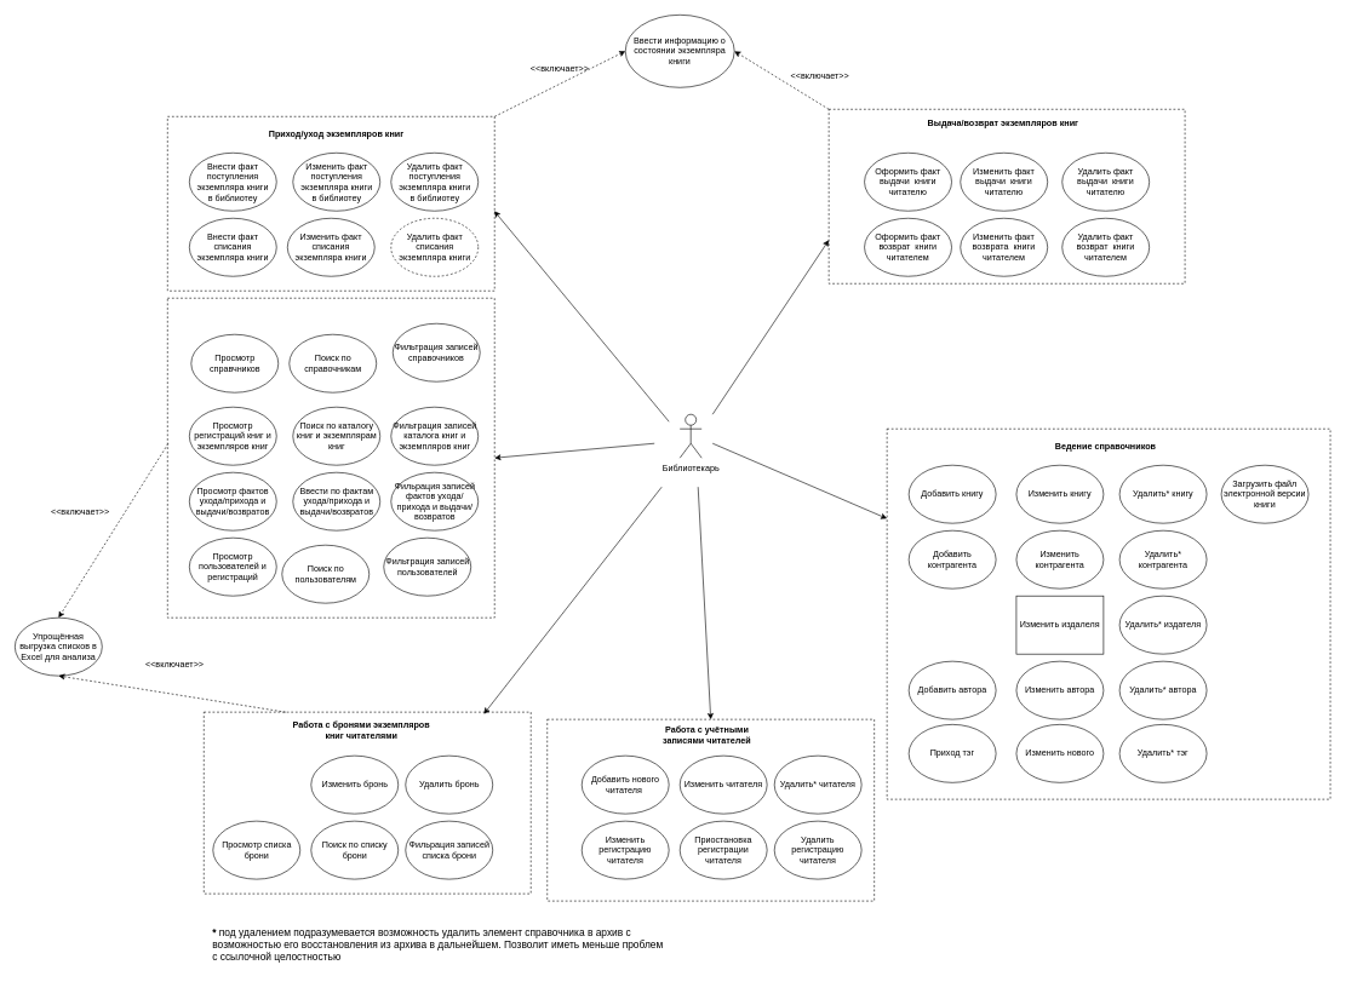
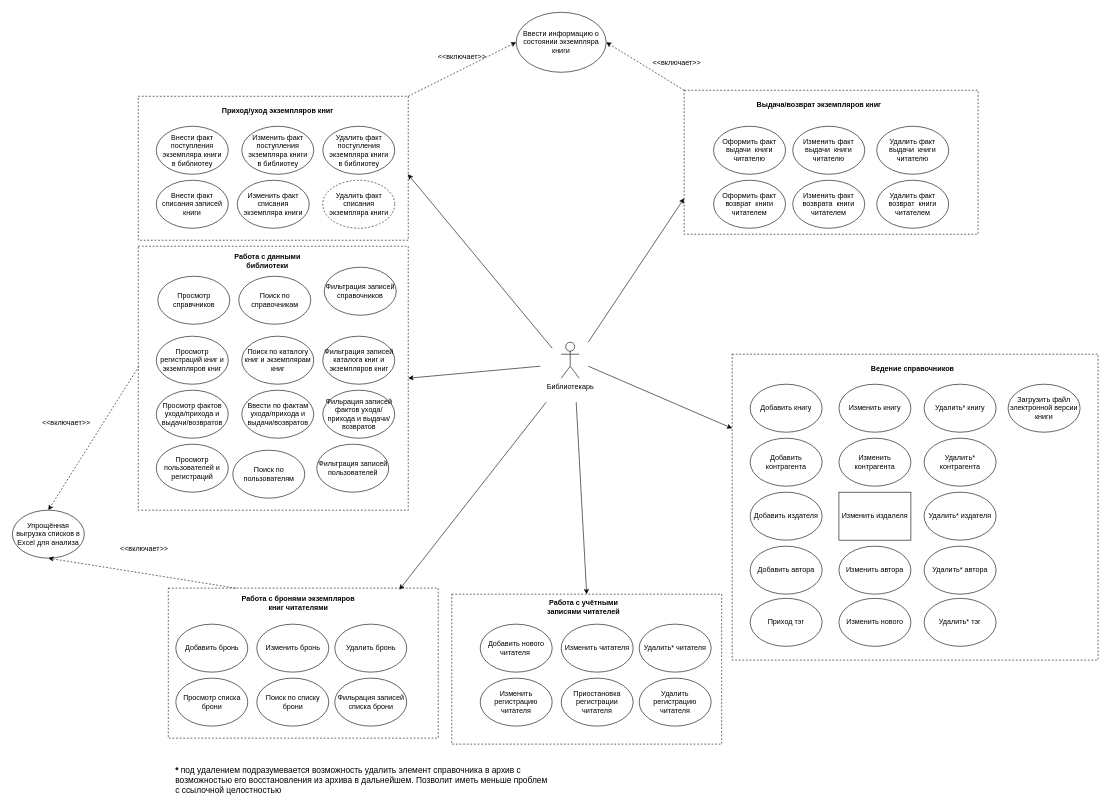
- <mxCell id="44" value="Выдача/возврат экземпляров книг" style="text;html=1;align=center;verticalAlign=middle;whiteSpace=wrap;rounded=0;fontStyle=1" parent="1" vertex="1"><mxGeometry x="1265" y="155" width="230" height="30" as="geometry" /></mxCell>
+ <mxCell id="44" value="Выдача/возврат экземпляров книг" style="text;html=1;align=center;verticalAlign=middle;whiteSpace=wrap;rounded=0;fontStyle=1" parent="1" vertex="1"><mxGeometry x="1250" y="160" width="230" height="30" as="geometry" /></mxCell>
- <mxCell id="8" value="Внести факт списания экземпляра книги" style="ellipse;whiteSpace=wrap;html=1;" parent="1" vertex="1"><mxGeometry x="260" y="300" width="120" height="80" as="geometry" /></mxCell>
+ <mxCell id="8" value="Внести факт списания записей книги" style="ellipse;whiteSpace=wrap;html=1;" parent="1" vertex="1"><mxGeometry x="260" y="300" width="120" height="80" as="geometry" /></mxCell>
+ <mxCell id="61" value="Работа с данными библиотеки" style="text;html=1;align=center;verticalAlign=middle;whiteSpace=wrap;rounded=0;fontStyle=1" parent="1" vertex="1"><mxGeometry x="362.5" y="420" width="165" height="30" as="geometry" /></mxCell>
+ <mxCell id="21" value="Добавить издателя" style="ellipse;whiteSpace=wrap;html=1;" parent="1" vertex="1"><mxGeometry x="1250" y="820" width="120" height="80" as="geometry" /></mxCell>
+ <mxCell id="72" value="Добавить бронь" style="ellipse;whiteSpace=wrap;html=1;" parent="1" vertex="1"><mxGeometry x="292.5" y="1040" width="120" height="80" as="geometry" /></mxCell>
